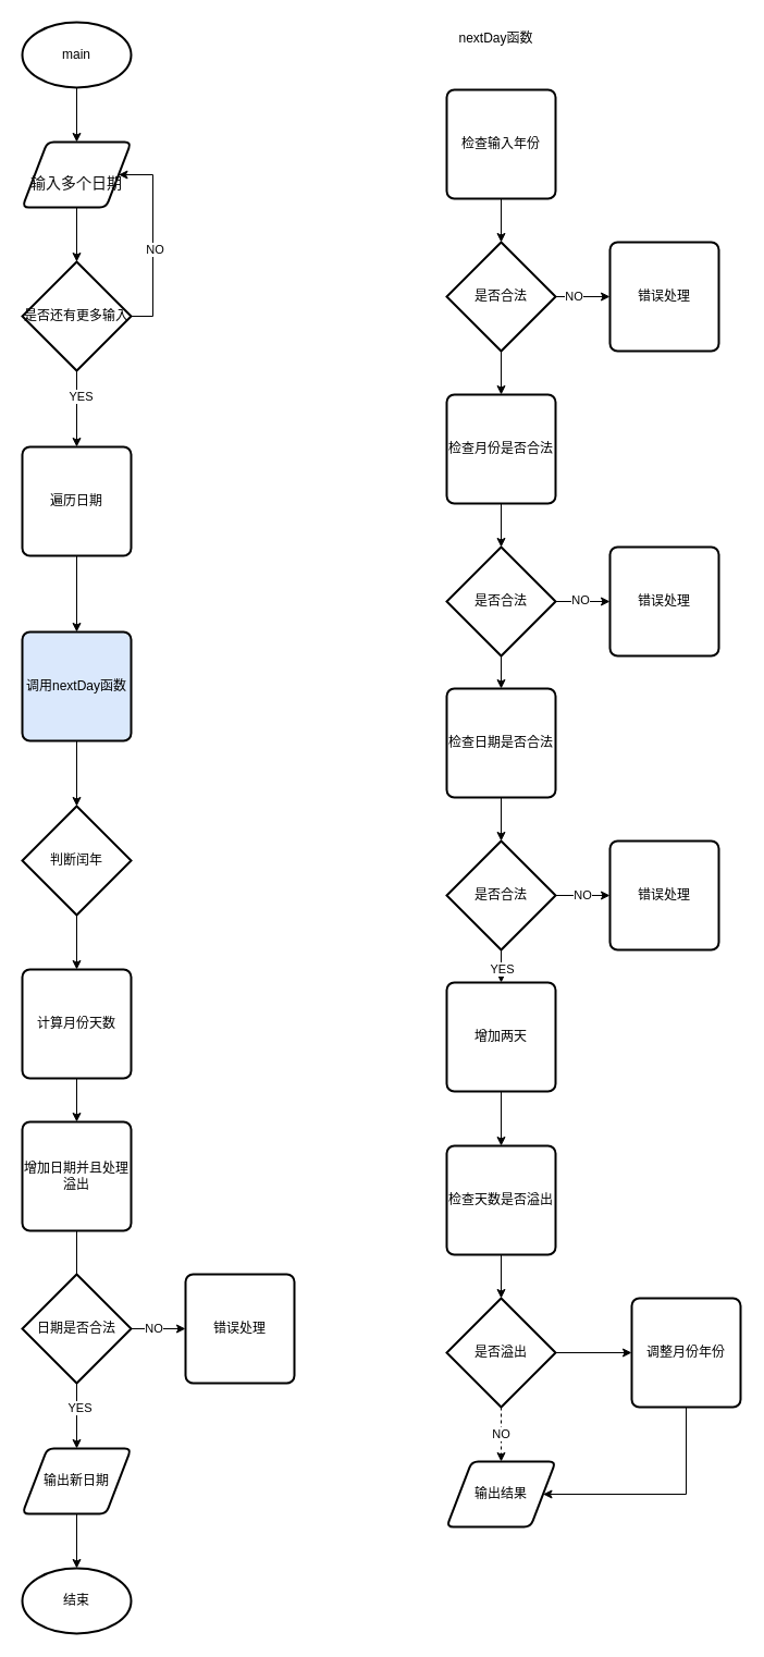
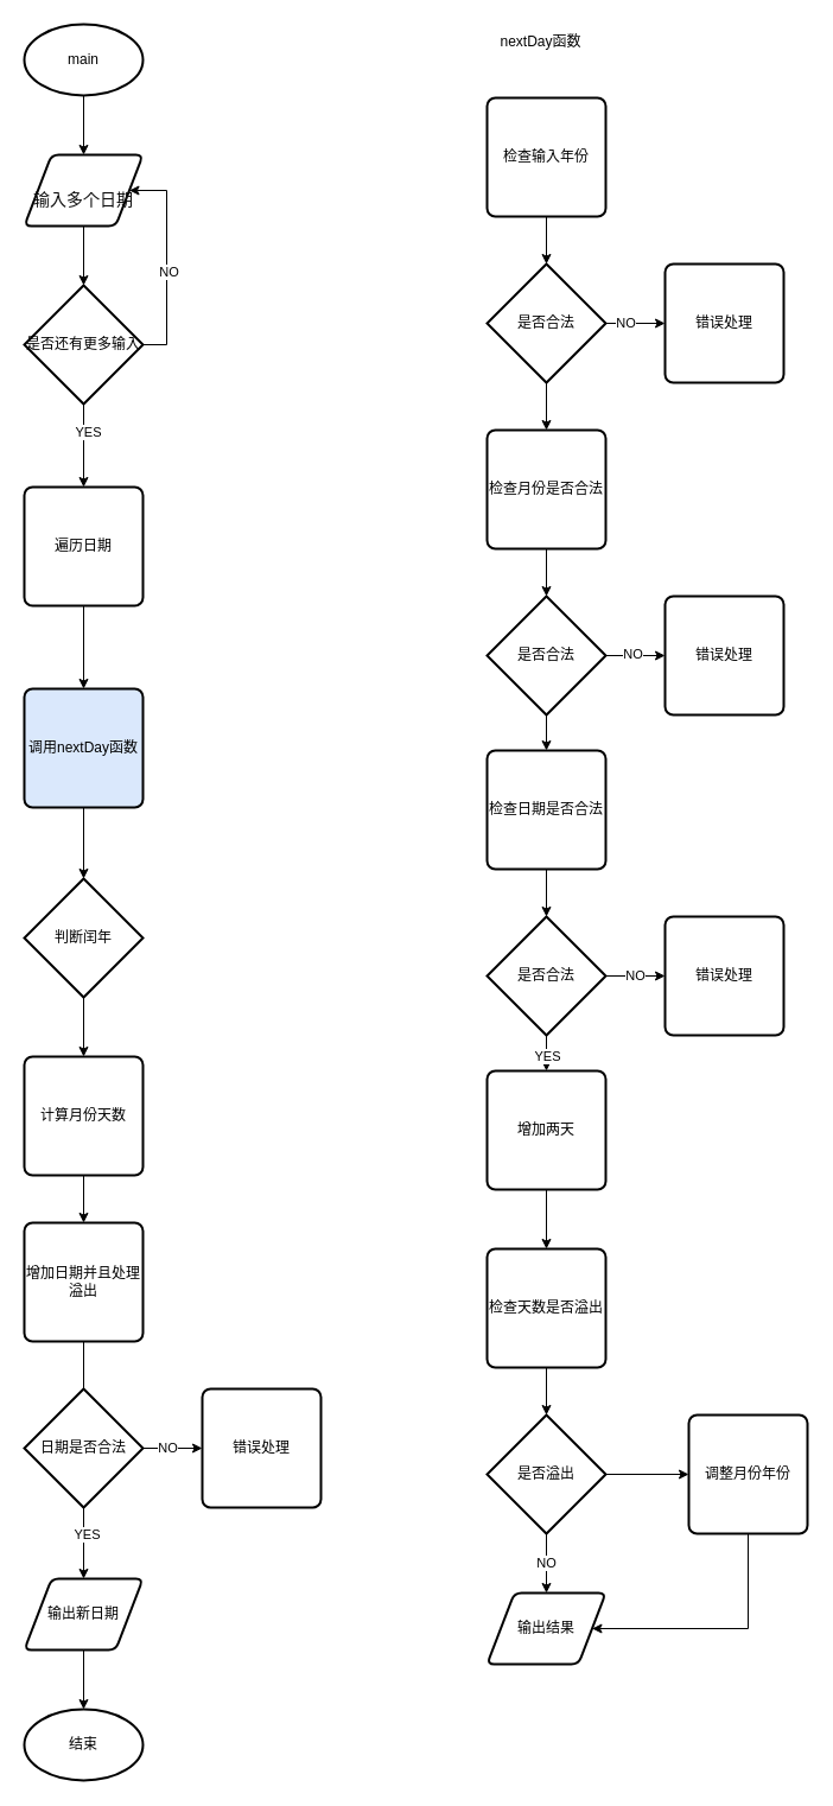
- <mxCell id="56" value="NO" style="edgeStyle=orthogonalEdgeStyle;rounded=0;orthogonalLoop=1;jettySize=auto;html=1;dashed=1;" edge="1" parent="1" source="58" target="59"><mxGeometry relative="1" as="geometry" /></mxCell>
+ <mxCell id="56" value="NO" style="edgeStyle=orthogonalEdgeStyle;rounded=0;orthogonalLoop=1;jettySize=auto;html=1;" edge="1" parent="1" source="58" target="59"><mxGeometry relative="1" as="geometry" /></mxCell>
